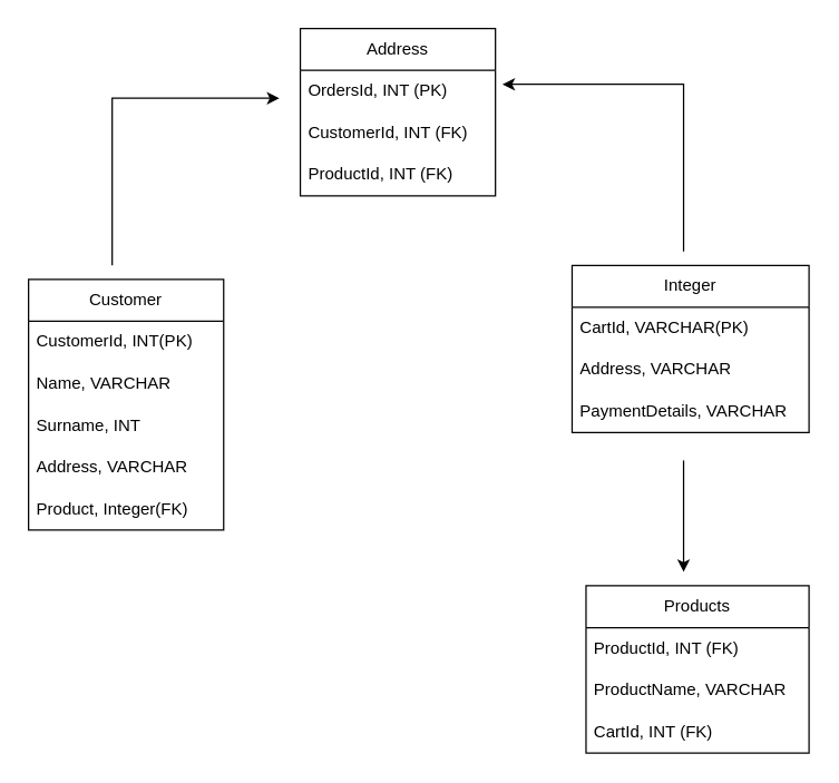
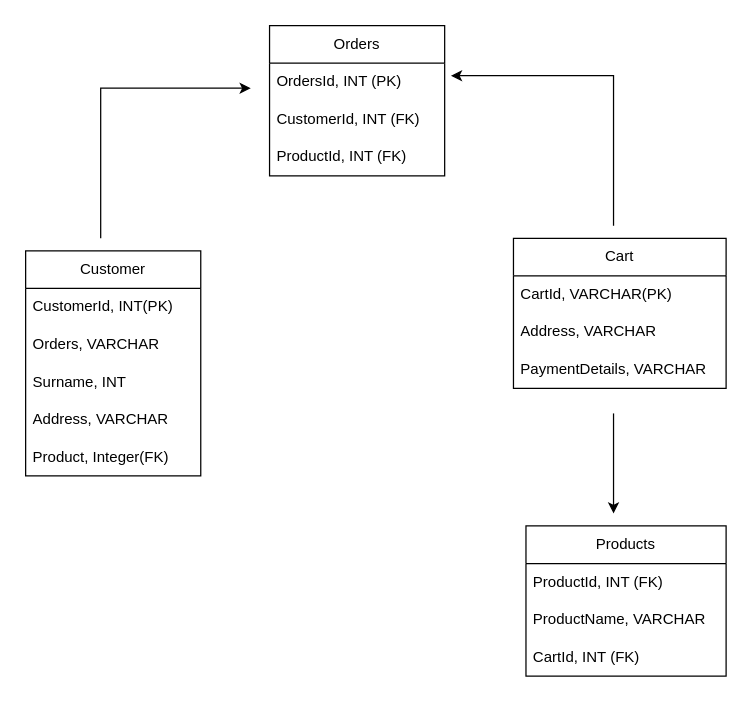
- <mxCell id="13" value="Address" style="swimlane;fontStyle=0;childLayout=stackLayout;horizontal=1;startSize=30;horizontalStack=0;resizeParent=1;resizeParentMax=0;resizeLast=0;collapsible=1;marginBottom=0;whiteSpace=wrap;html=1;" vertex="1" parent="1"><mxGeometry x="215" y="20" width="140" height="120" as="geometry" /></mxCell>
+ <mxCell id="13" value="Orders" style="swimlane;fontStyle=0;childLayout=stackLayout;horizontal=1;startSize=30;horizontalStack=0;resizeParent=1;resizeParentMax=0;resizeLast=0;collapsible=1;marginBottom=0;whiteSpace=wrap;html=1;" vertex="1" parent="1"><mxGeometry x="215" y="20" width="140" height="120" as="geometry" /></mxCell>
- <mxCell id="8" value="Integer" style="swimlane;fontStyle=0;childLayout=stackLayout;horizontal=1;startSize=30;horizontalStack=0;resizeParent=1;resizeParentMax=0;resizeLast=0;collapsible=1;marginBottom=0;whiteSpace=wrap;html=1;" vertex="1" parent="1"><mxGeometry x="410" y="190" width="170" height="120" as="geometry" /></mxCell>
+ <mxCell id="8" value="Cart" style="swimlane;fontStyle=0;childLayout=stackLayout;horizontal=1;startSize=30;horizontalStack=0;resizeParent=1;resizeParentMax=0;resizeLast=0;collapsible=1;marginBottom=0;whiteSpace=wrap;html=1;" vertex="1" parent="1"><mxGeometry x="410" y="190" width="170" height="120" as="geometry" /></mxCell>
- <mxCell id="4" value="Name, VARCHAR" style="text;strokeColor=none;fillColor=none;align=left;verticalAlign=middle;spacingLeft=4;spacingRight=4;overflow=hidden;points=[[0,0.5],[1,0.5]];portConstraint=eastwest;rotatable=0;whiteSpace=wrap;html=1;" vertex="1" parent="2"><mxGeometry y="60" width="140" height="30" as="geometry" /></mxCell>
+ <mxCell id="4" value="Orders, VARCHAR" style="text;strokeColor=none;fillColor=none;align=left;verticalAlign=middle;spacingLeft=4;spacingRight=4;overflow=hidden;points=[[0,0.5],[1,0.5]];portConstraint=eastwest;rotatable=0;whiteSpace=wrap;html=1;" vertex="1" parent="2"><mxGeometry y="60" width="140" height="30" as="geometry" /></mxCell>
